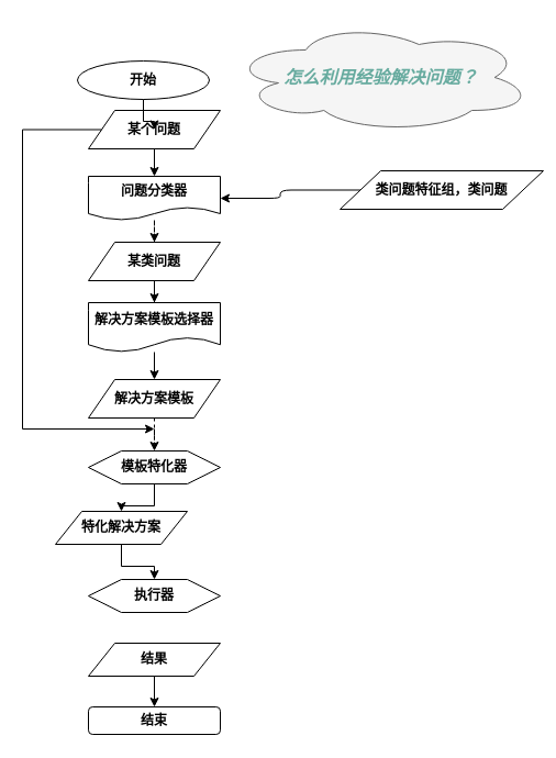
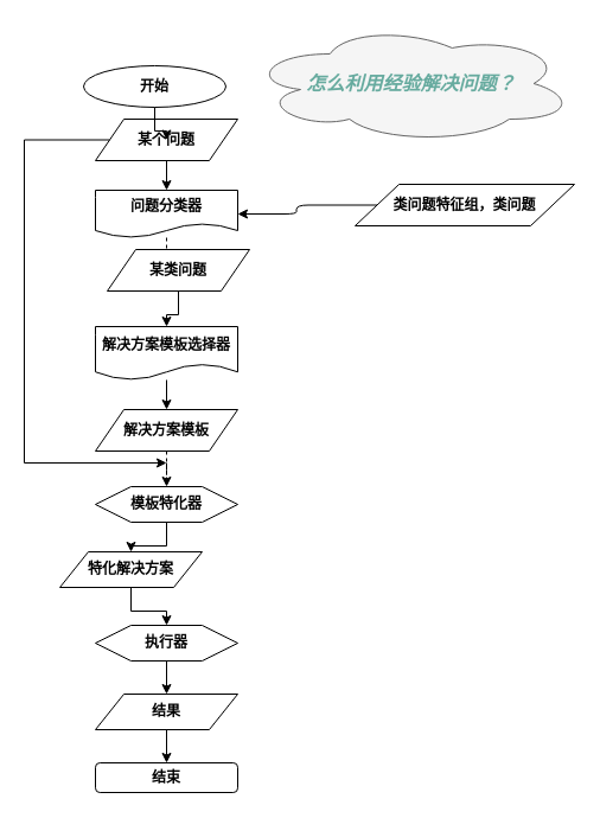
- <mxCell id="23" value="&lt;b&gt;类问题特征组，类问题&lt;/b&gt;" style="shape=parallelogram;perimeter=parallelogramPerimeter;whiteSpace=wrap;html=1;" vertex="1" parent="1"><mxGeometry x="309" y="155" width="185" height="35" as="geometry" /></mxCell>
+ <mxCell id="23" value="&lt;b&gt;类问题特征组，类问题&lt;/b&gt;" style="shape=parallelogram;perimeter=parallelogramPerimeter;whiteSpace=wrap;html=1;" vertex="1" parent="1"><mxGeometry x="299" y="155" width="185" height="35" as="geometry" /></mxCell>
- <mxCell id="7" value="&lt;b&gt;某类问题&lt;/b&gt;" style="shape=parallelogram;perimeter=parallelogramPerimeter;whiteSpace=wrap;html=1;" vertex="1" parent="1"><mxGeometry x="80" y="220" width="120" height="35" as="geometry" /></mxCell>
+ <mxCell id="7" value="&lt;b&gt;某类问题&lt;/b&gt;" style="shape=parallelogram;perimeter=parallelogramPerimeter;whiteSpace=wrap;html=1;" vertex="1" parent="1"><mxGeometry x="90" y="210" width="120" height="35" as="geometry" /></mxCell>
+ <mxCell id="17" value="" style="edgeStyle=orthogonalEdgeStyle;rounded=0;orthogonalLoop=1;jettySize=auto;html=1;" edge="1" parent="1" source="18" target="20"><mxGeometry relative="1" as="geometry" /></mxCell>
